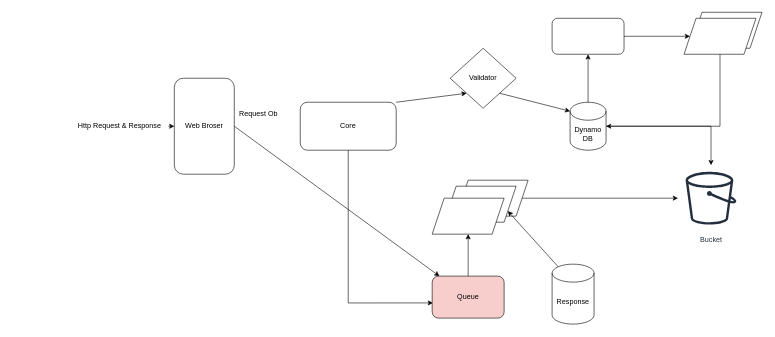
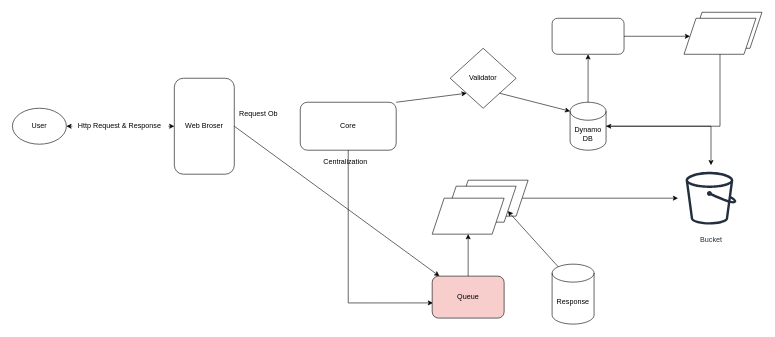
+ <mxCell id="2" value="User" style="ellipse;whiteSpace=wrap;html=1;" vertex="1" parent="1"><mxGeometry y="180" width="90" height="60" as="geometry" x="20" /></mxCell>
+ <mxCell id="7" value="" style="endArrow=none;startArrow=classic;html=1;rounded=0;exitX=1;exitY=0.5;exitDx=0;exitDy=0;entryX=0;entryY=0.5;entryDx=0;entryDy=0;" edge="1" parent="1" source="2" target="6"><mxGeometry width="50" height="50" relative="1" as="geometry"><mxPoint x="110" y="210" as="sourcePoint" /><mxPoint x="270" y="210" as="targetPoint" /></mxGeometry></mxCell>
+ <mxCell id="11" value="Centralization" style="text;html=1;align=center;verticalAlign=middle;resizable=0;points=[];autosize=1;strokeColor=none;fillColor=none;" vertex="1" parent="1"><mxGeometry x="530" y="260" width="90" height="20" as="geometry" /></mxCell>
